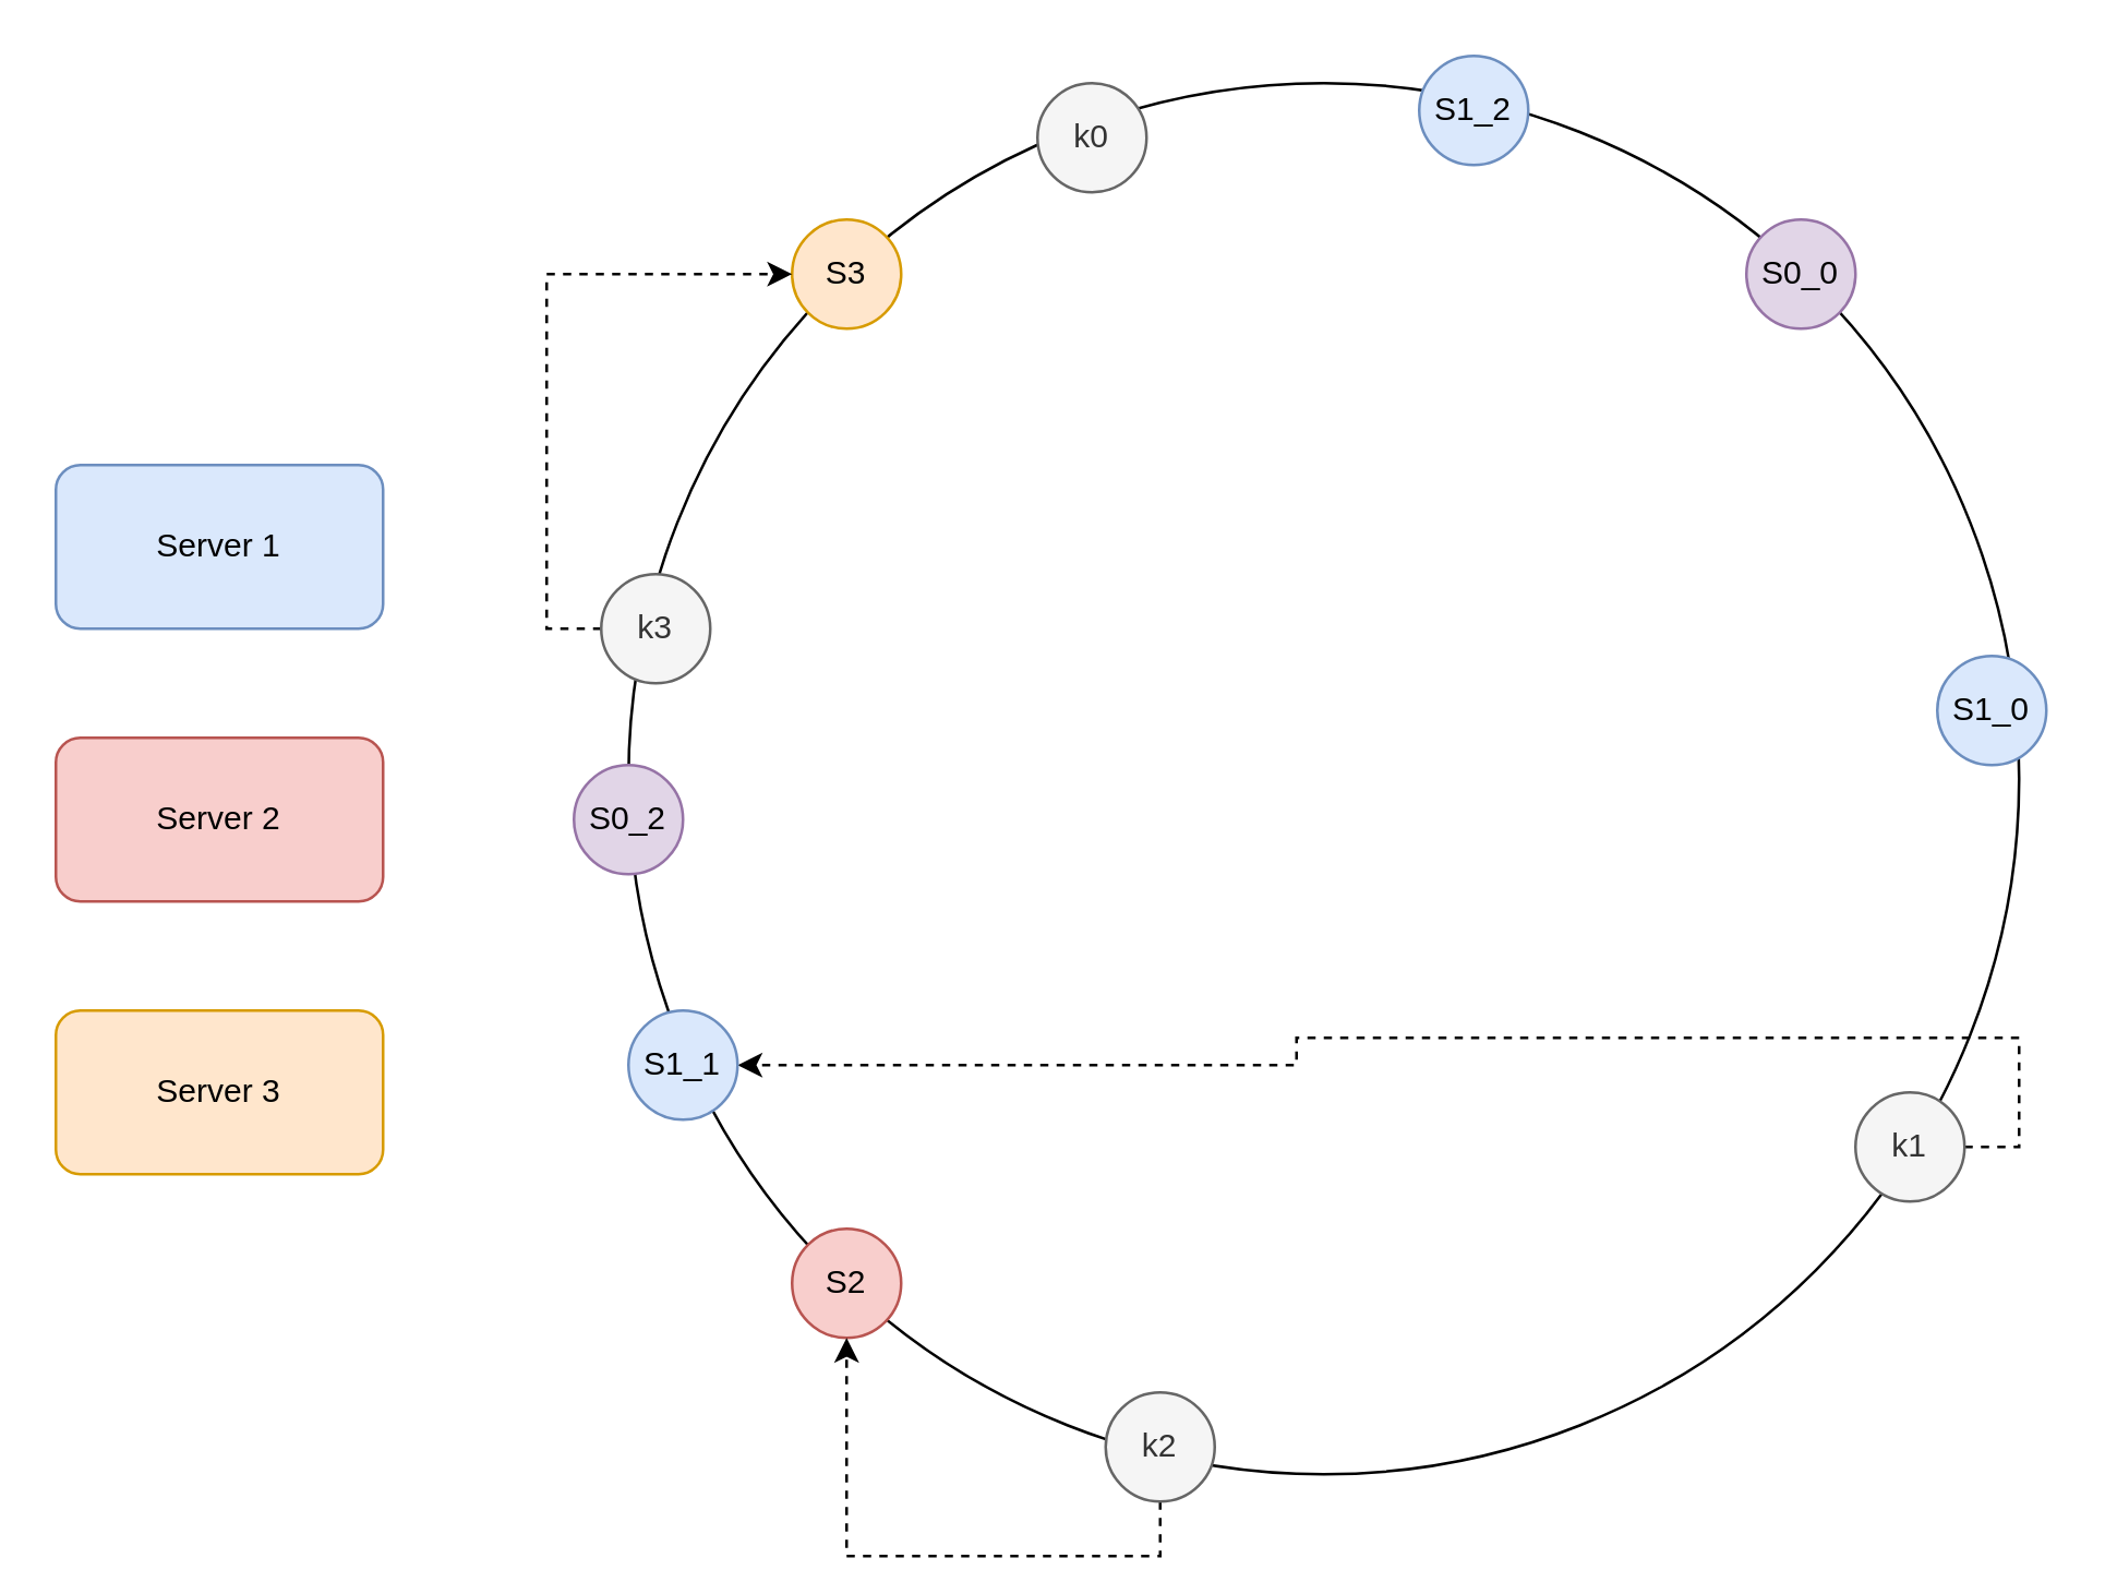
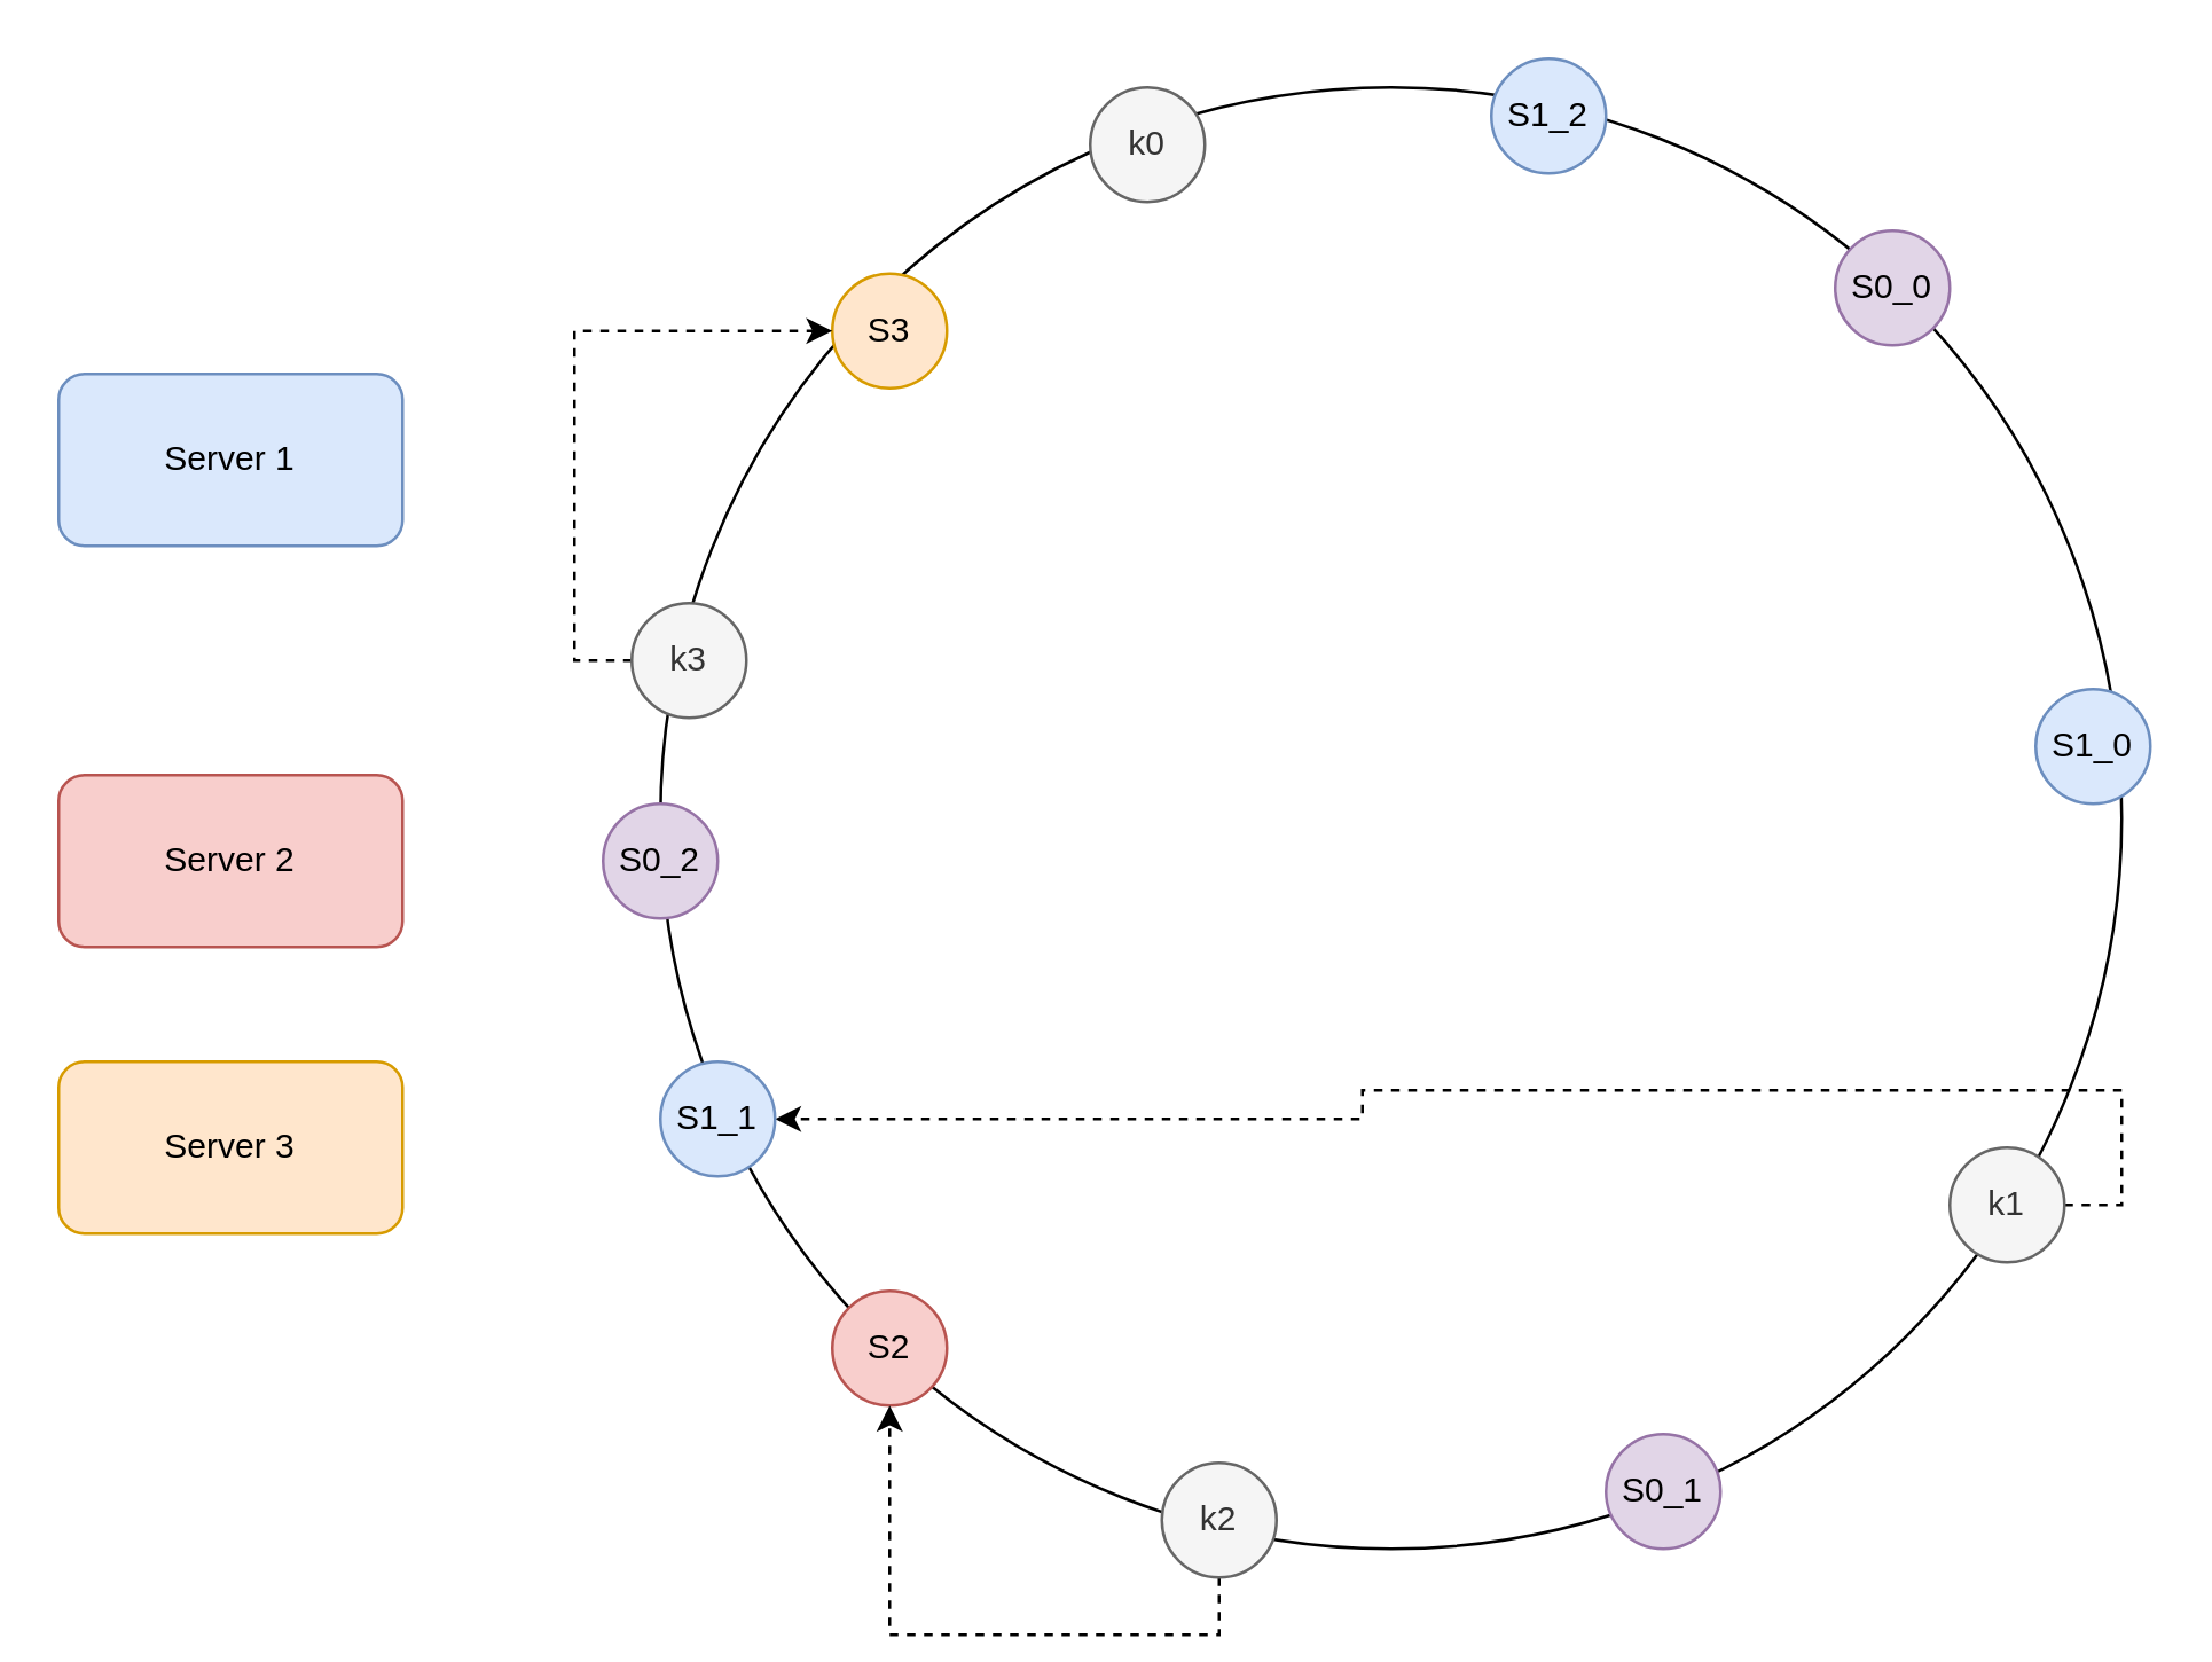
- <mxCell id="6" value="S3" style="ellipse;whiteSpace=wrap;html=1;aspect=fixed;fillColor=#ffe6cc;strokeColor=#d79b00;" vertex="1" parent="1"><mxGeometry x="290" y="80" width="40" height="40" as="geometry" /></mxCell>
+ <mxCell id="6" value="S3" style="ellipse;whiteSpace=wrap;html=1;aspect=fixed;fillColor=#ffe6cc;strokeColor=#d79b00;" vertex="1" parent="1"><mxGeometry x="290" y="95" width="40" height="40" as="geometry" /></mxCell>
- <mxCell id="3" value="Server 1" style="rounded=1;whiteSpace=wrap;html=1;fillColor=#dae8fc;strokeColor=#6c8ebf;" vertex="1" parent="1"><mxGeometry x="20" y="170" width="120" height="60" as="geometry" /></mxCell>
+ <mxCell id="3" value="Server 1" style="rounded=1;whiteSpace=wrap;html=1;fillColor=#dae8fc;strokeColor=#6c8ebf;" vertex="1" parent="1"><mxGeometry x="20" y="130" width="120" height="60" as="geometry" /></mxCell>
+ <mxCell id="17" value="S0_1" style="ellipse;whiteSpace=wrap;html=1;aspect=fixed;fillColor=#e1d5e7;strokeColor=#9673a6;" vertex="1" parent="1"><mxGeometry x="560" y="500" width="40" height="40" as="geometry" /></mxCell>
